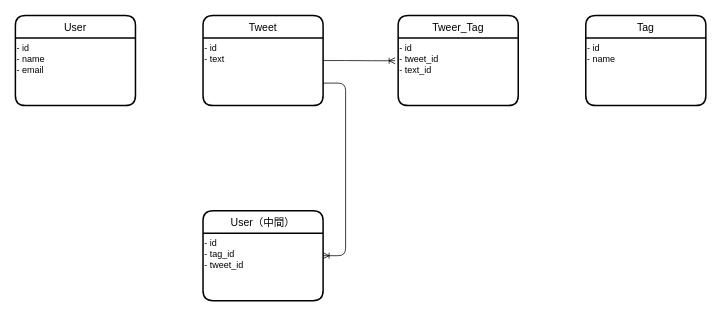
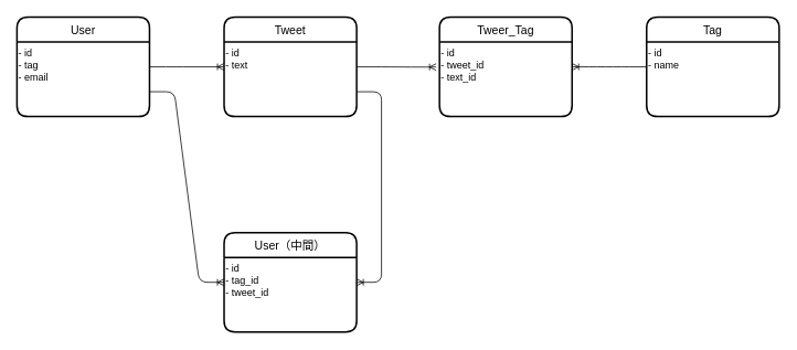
- <mxCell id="3" value="- id&lt;br&gt;- name&lt;br&gt;- email" style="text;html=1;align=left;verticalAlign=top;resizable=0;points=[];autosize=1;strokeColor=none;fillColor=none;" vertex="1" parent="2"><mxGeometry y="30" width="160" height="90" as="geometry" /></mxCell>
+ <mxCell id="3" value="- id&lt;br&gt;- tag&lt;br&gt;- email" style="text;html=1;align=left;verticalAlign=top;resizable=0;points=[];autosize=1;strokeColor=none;fillColor=none;" vertex="1" parent="2"><mxGeometry y="30" width="160" height="90" as="geometry" /></mxCell>
+ <mxCell id="10" value="" style="edgeStyle=entityRelationEdgeStyle;fontSize=12;html=1;endArrow=ERoneToMany;exitX=1;exitY=0.5;exitDx=0;exitDy=0;entryX=0;entryY=0.5;entryDx=0;entryDy=0;" parent="1" source="2" target="4" edge="1"><mxGeometry width="100" height="100" relative="1" as="geometry"><mxPoint x="210" y="270" as="sourcePoint" /><mxPoint x="230" y="90" as="targetPoint" /></mxGeometry></mxCell>
+ <mxCell id="16" value="" style="edgeStyle=entityRelationEdgeStyle;fontSize=12;html=1;endArrow=ERoneToMany;exitX=0;exitY=0.5;exitDx=0;exitDy=0;entryX=1;entryY=0.333;entryDx=0;entryDy=0;entryPerimeter=0;" edge="1" parent="1" source="8" target="14"><mxGeometry width="100" height="100" relative="1" as="geometry"><mxPoint x="380" y="210" as="sourcePoint" /><mxPoint x="480" y="110" as="targetPoint" /></mxGeometry></mxCell>
+ <mxCell id="11" value="" style="edgeStyle=entityRelationEdgeStyle;fontSize=12;html=1;endArrow=ERoneToMany;exitX=1;exitY=0.75;exitDx=0;exitDy=0;entryX=0;entryY=0.5;entryDx=0;entryDy=0;" parent="1" source="2" target="6" edge="1"><mxGeometry width="100" height="100" relative="1" as="geometry"><mxPoint x="210" y="270" as="sourcePoint" /><mxPoint x="310" y="170" as="targetPoint" /></mxGeometry></mxCell>
